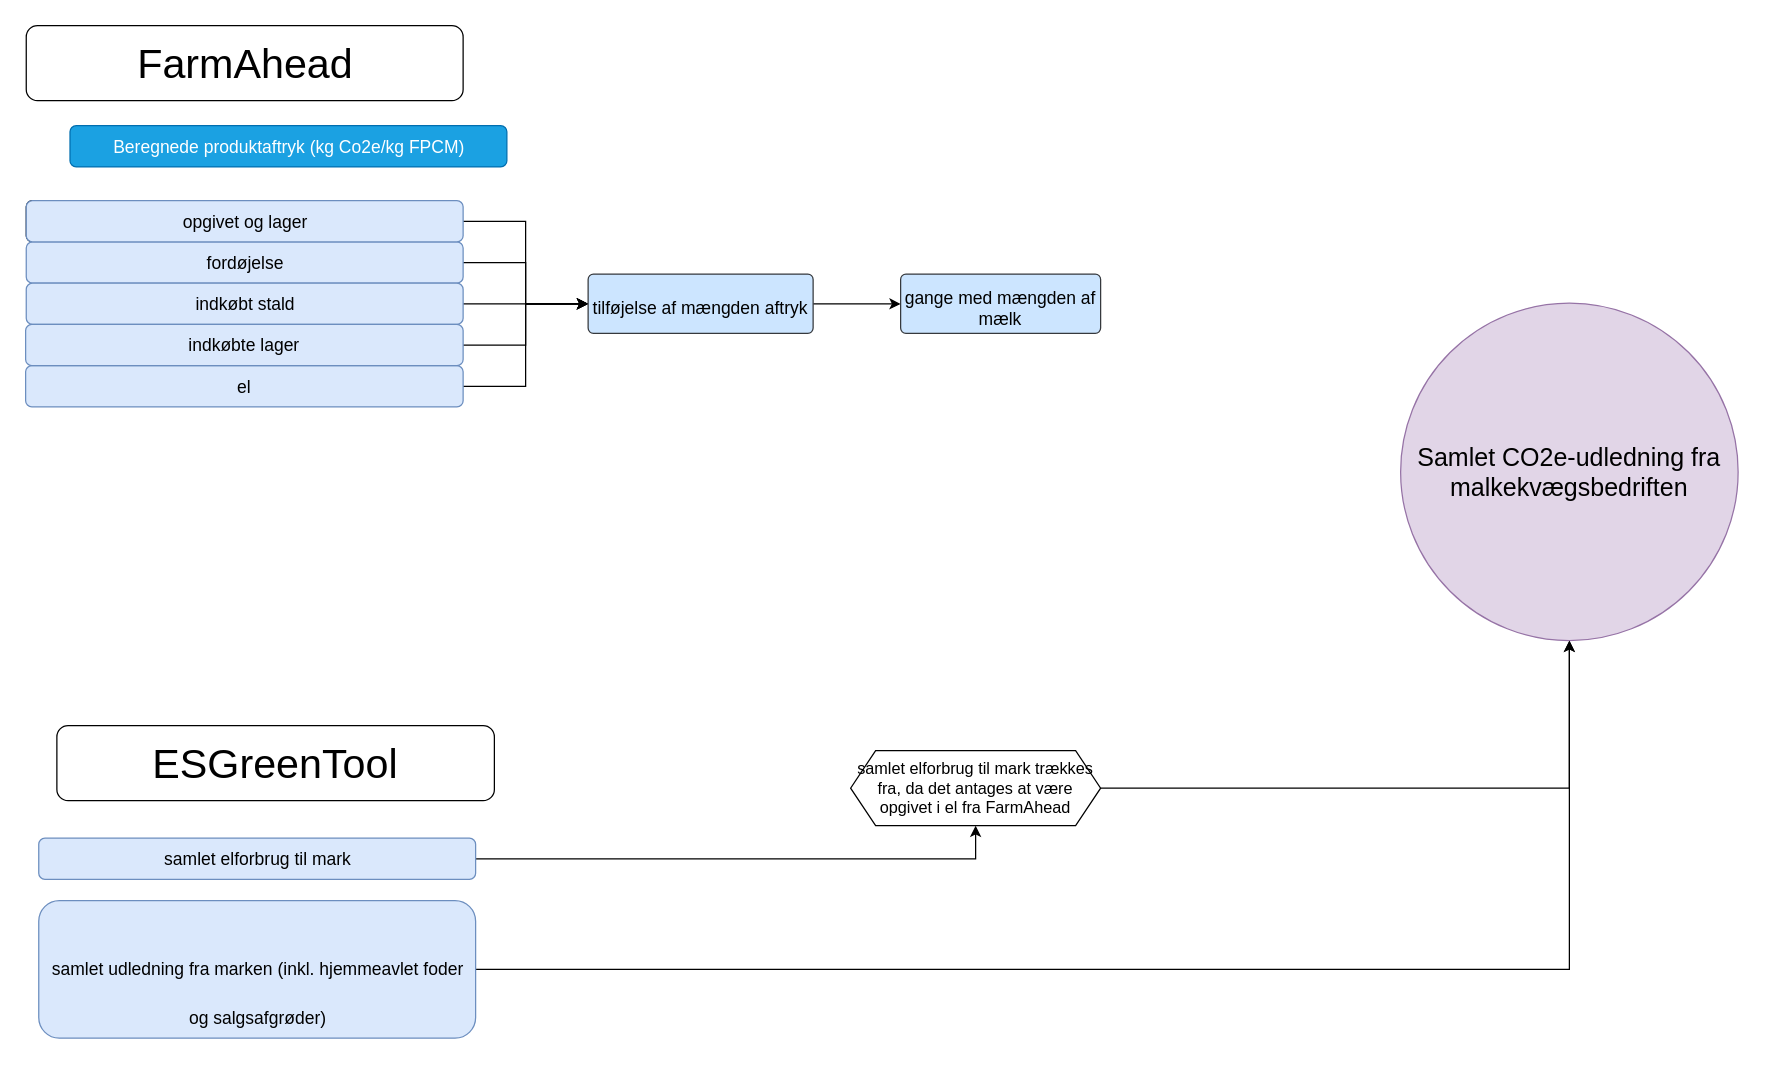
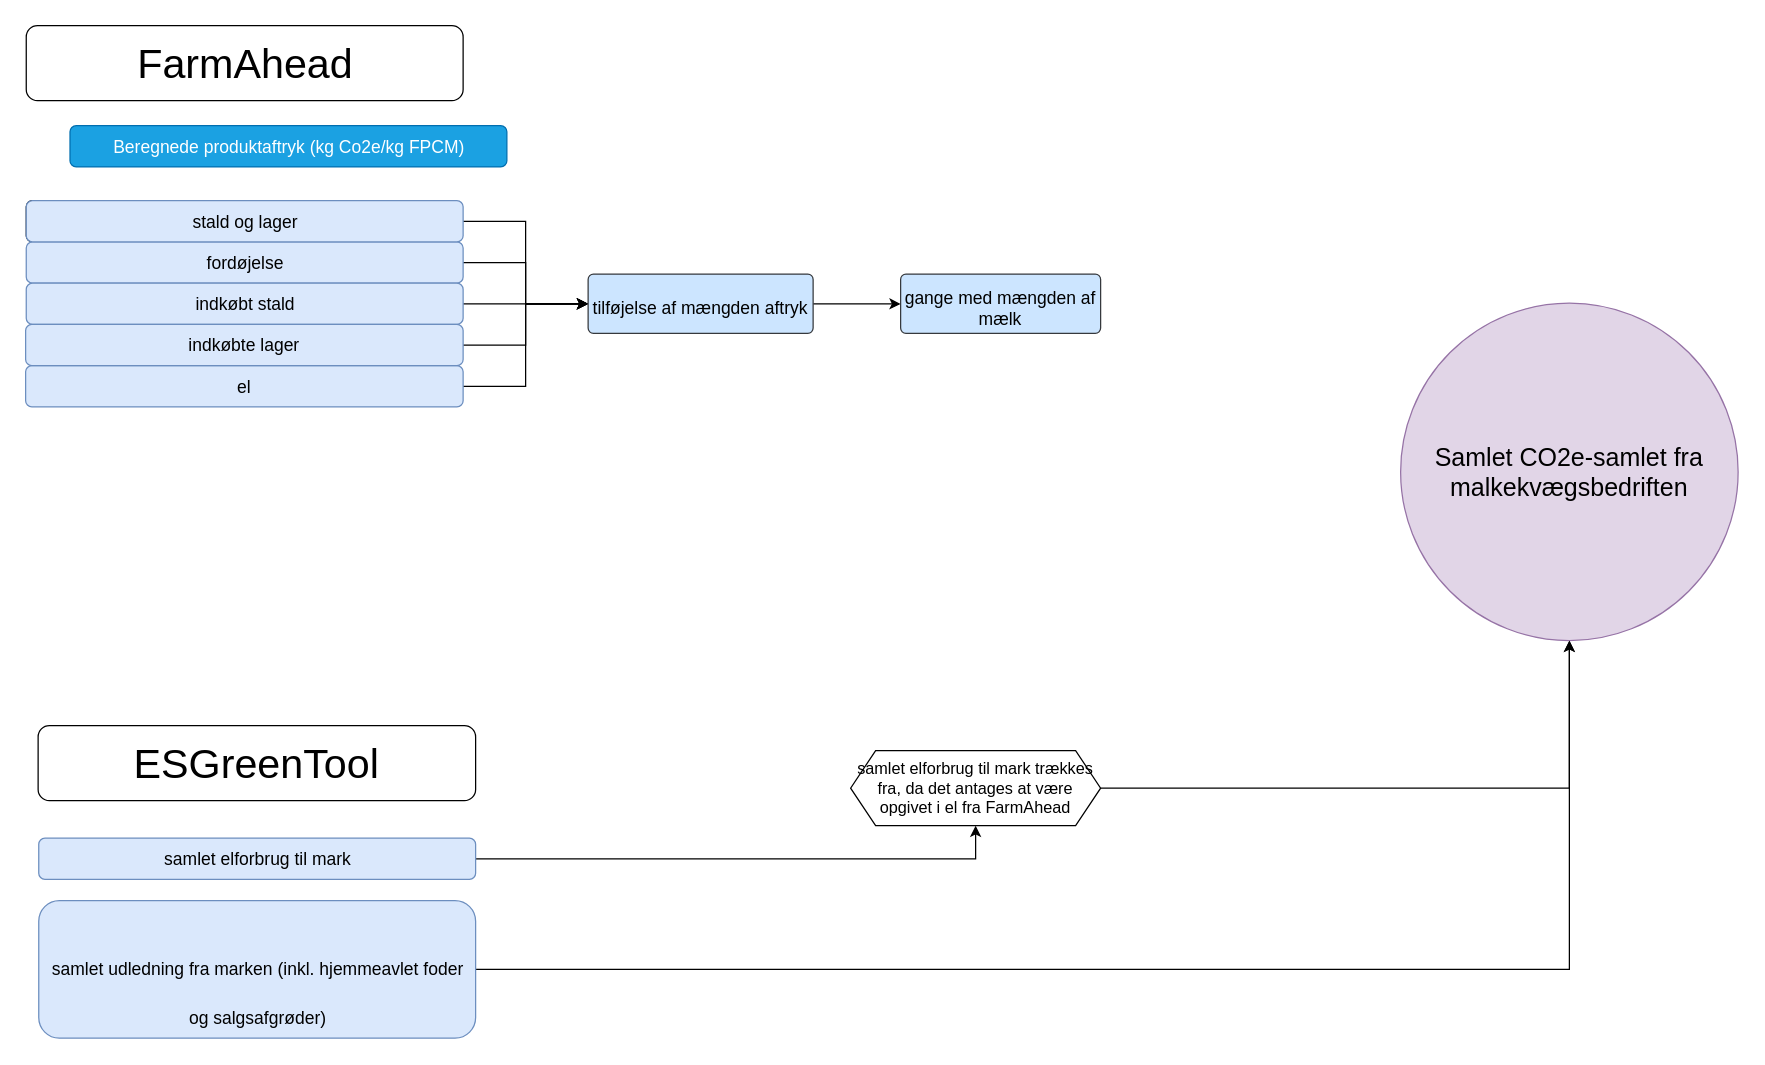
- <mxCell id="13" value="&lt;font style=&quot;font-size: 14px;&quot;&gt;opgivet og lager&lt;/font&gt;" style="rounded=1;whiteSpace=wrap;html=1;fontSize=33;fillColor=#dae8fc;strokeColor=#6c8ebf;align=center;verticalAlign=bottom;" vertex="1" parent="1"><mxGeometry x="20.5" y="160" width="349.5" height="33" as="geometry" /></mxCell>
+ <mxCell id="13" value="&lt;font style=&quot;font-size: 14px;&quot;&gt;stald og lager&lt;/font&gt;" style="rounded=1;whiteSpace=wrap;html=1;fontSize=33;fillColor=#dae8fc;strokeColor=#6c8ebf;align=center;verticalAlign=bottom;" vertex="1" parent="1"><mxGeometry x="20.5" y="160" width="349.5" height="33" as="geometry" /></mxCell>
- <mxCell id="15" value="&lt;br&gt;&lt;span style=&quot;color: rgb(0, 0, 0); font-family: Helvetica; font-style: normal; font-variant-ligatures: normal; font-variant-caps: normal; font-weight: 400; letter-spacing: normal; orphans: 2; text-align: left; text-indent: 0px; text-transform: none; widows: 2; word-spacing: 0px; -webkit-text-stroke-width: 0px; white-space: normal; text-decoration-thickness: initial; text-decoration-style: initial; text-decoration-color: initial; float: none; display: inline !important;&quot;&gt;Samlet CO2e-udledning fra malkekvægsbedriften&lt;/span&gt;&lt;div&gt;&lt;br&gt;&lt;/div&gt;" style="ellipse;whiteSpace=wrap;html=1;aspect=fixed;fillColor=#e1d5e7;strokeColor=#9673a6;labelBackgroundColor=none;labelBorderColor=none;fontSize=20;" vertex="1" parent="1"><mxGeometry x="1120" y="242" width="270" height="270" as="geometry" /></mxCell>
+ <mxCell id="15" value="&lt;br&gt;&lt;span style=&quot;color: rgb(0, 0, 0); font-family: Helvetica; font-style: normal; font-variant-ligatures: normal; font-variant-caps: normal; font-weight: 400; letter-spacing: normal; orphans: 2; text-align: left; text-indent: 0px; text-transform: none; widows: 2; word-spacing: 0px; -webkit-text-stroke-width: 0px; white-space: normal; text-decoration-thickness: initial; text-decoration-style: initial; text-decoration-color: initial; float: none; display: inline !important;&quot;&gt;Samlet CO2e-samlet fra malkekvægsbedriften&lt;/span&gt;&lt;div&gt;&lt;br&gt;&lt;/div&gt;" style="ellipse;whiteSpace=wrap;html=1;aspect=fixed;fillColor=#e1d5e7;strokeColor=#9673a6;labelBackgroundColor=none;labelBorderColor=none;fontSize=20;" vertex="1" parent="1"><mxGeometry x="1120" y="242" width="270" height="270" as="geometry" /></mxCell>
- <mxCell id="16" value="&lt;font style=&quot;font-size: 33px;&quot;&gt;ESGreenTool&lt;/font&gt;" style="rounded=1;whiteSpace=wrap;html=1;align=center;" vertex="1" parent="1"><mxGeometry x="45" y="580" width="350" height="60" as="geometry" /></mxCell>
+ <mxCell id="16" value="&lt;font style=&quot;font-size: 33px;&quot;&gt;ESGreenTool&lt;/font&gt;" style="rounded=1;whiteSpace=wrap;html=1;align=center;" vertex="1" parent="1"><mxGeometry x="30" y="580" width="350" height="60" as="geometry" /></mxCell>
